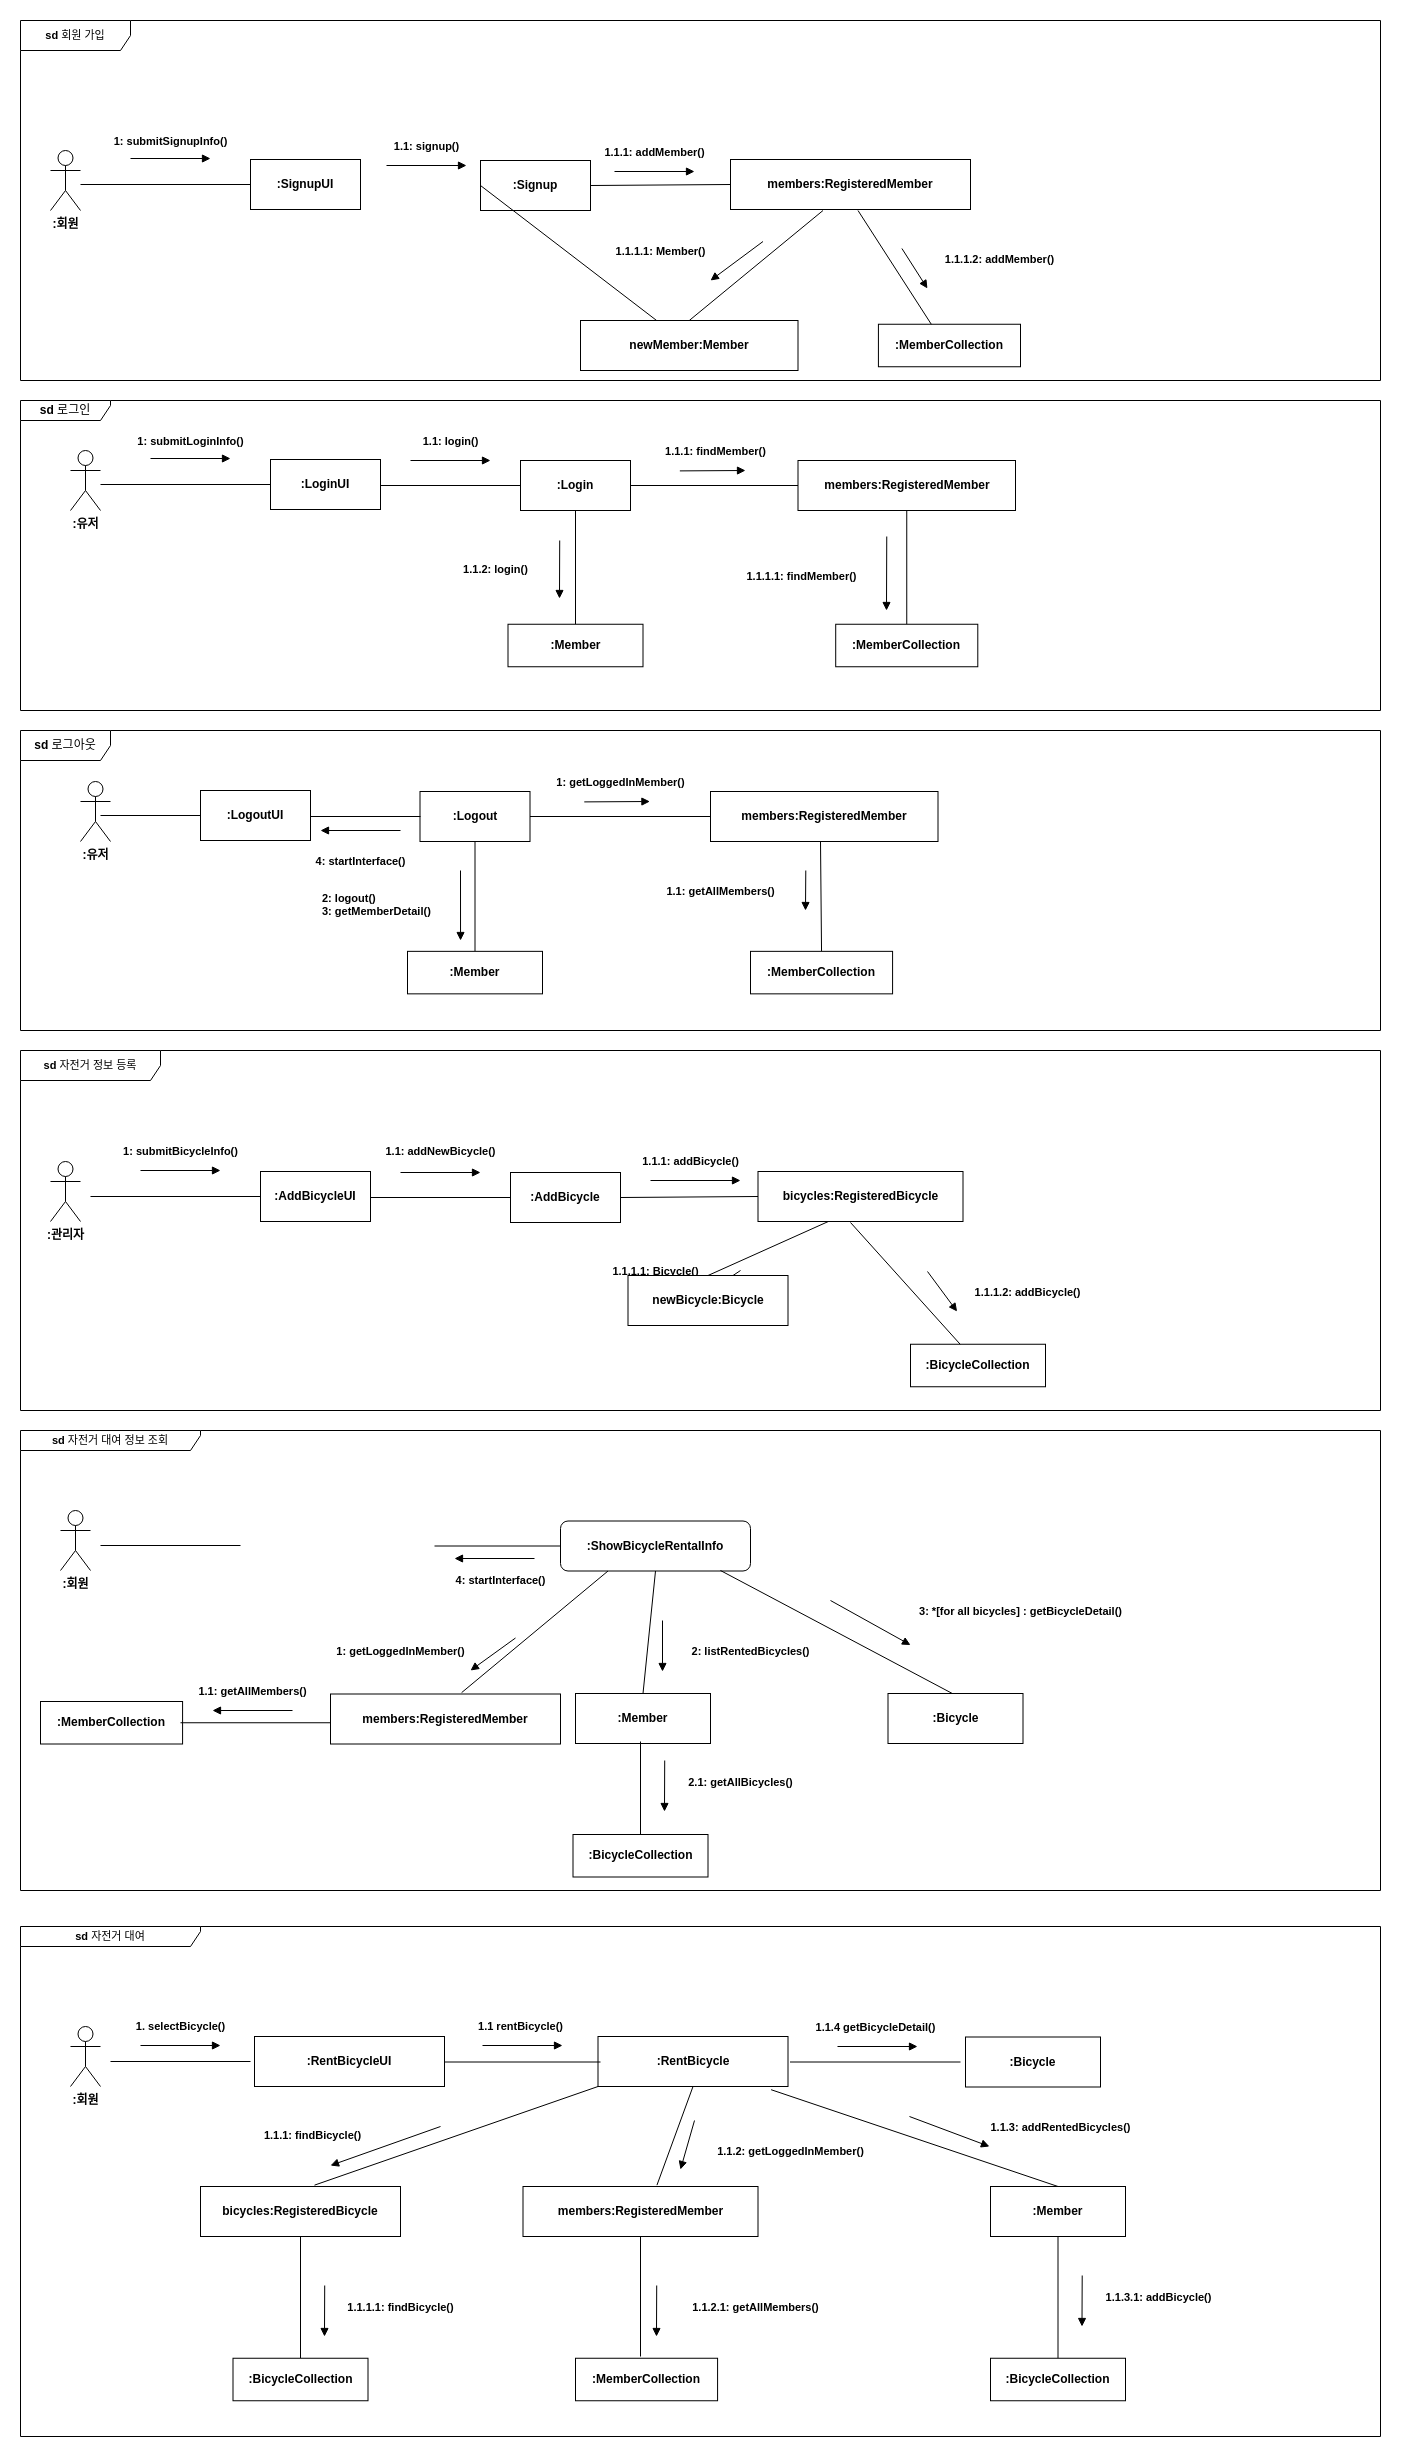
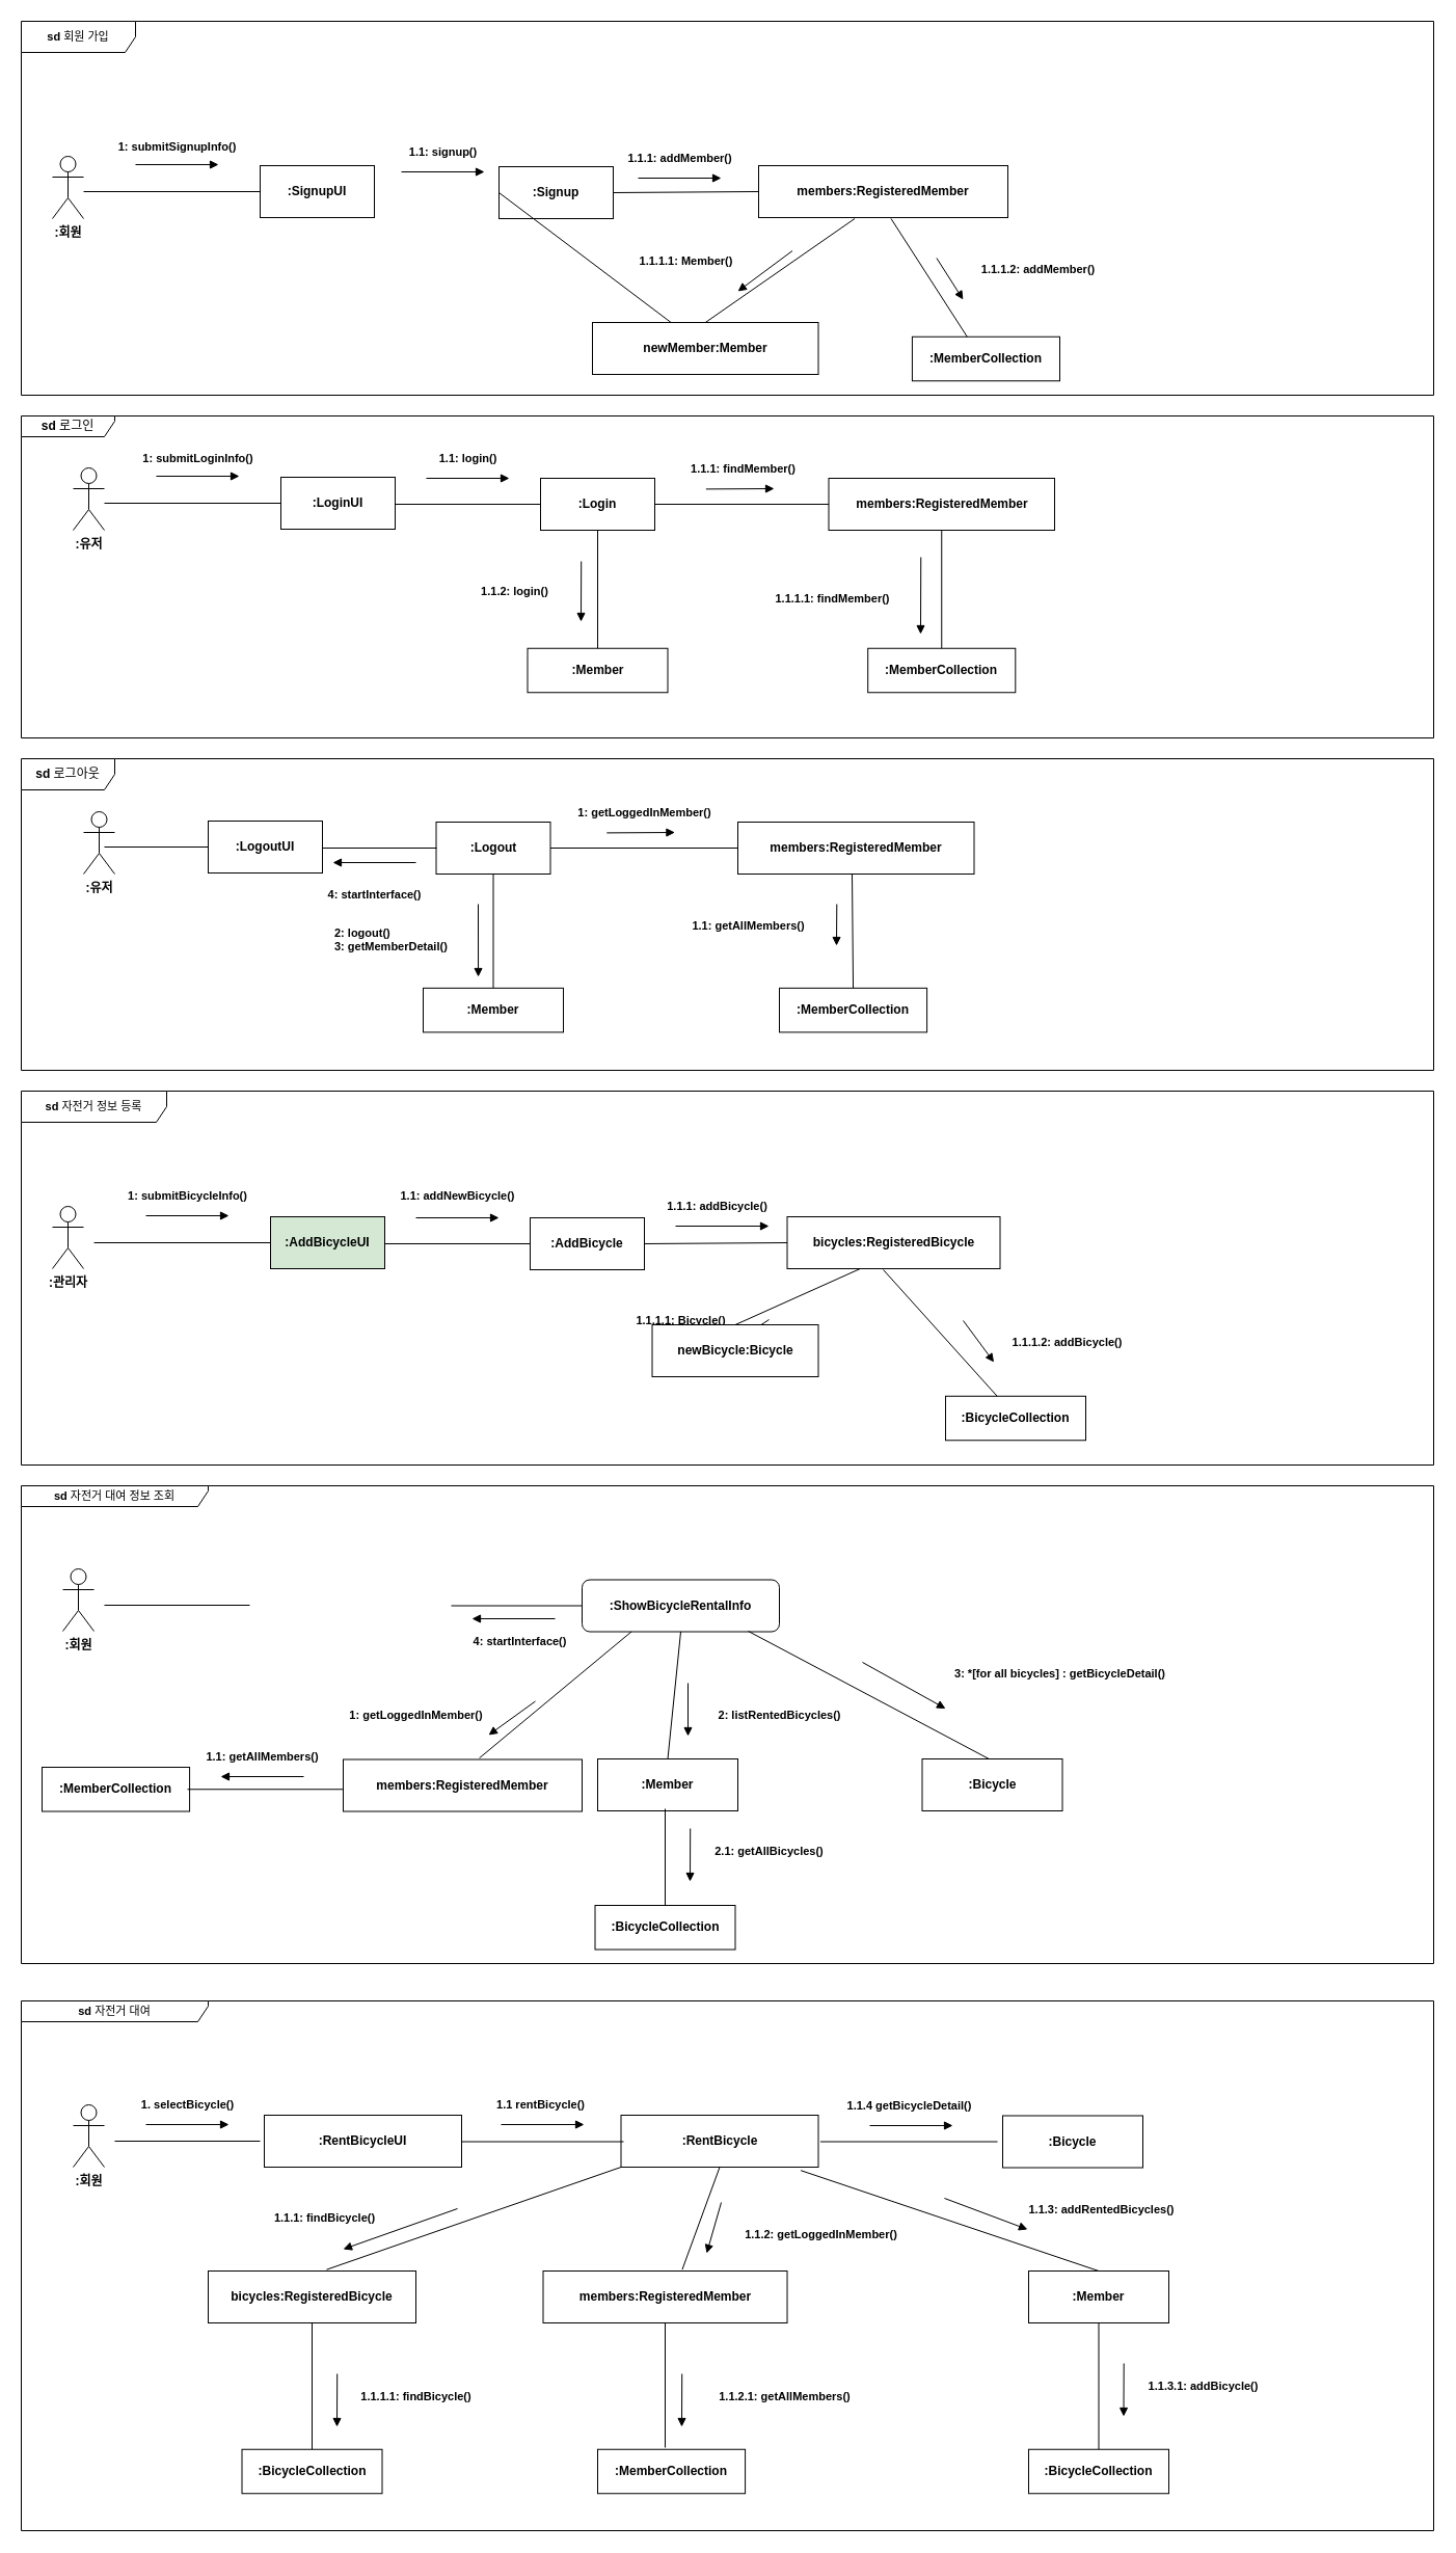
- <mxCell id="83" value="&lt;b&gt;newMember:Member&lt;/b&gt;" style="html=1;whiteSpace=wrap;" parent="1" vertex="1"><mxGeometry x="580" y="320" width="217.5" height="50" as="geometry" /></mxCell>
+ <mxCell id="83" value="&lt;b&gt;newMember:Member&lt;/b&gt;" style="html=1;whiteSpace=wrap;" parent="1" vertex="1"><mxGeometry x="570" y="310" width="217.5" height="50" as="geometry" /></mxCell>
- <mxCell id="26" value="&lt;b&gt;:AddBicycleUI&lt;/b&gt;" style="html=1;whiteSpace=wrap;" parent="1" vertex="1"><mxGeometry x="260" y="1171" width="110" height="50" as="geometry" /></mxCell>
+ <mxCell id="26" value="&lt;b&gt;:AddBicycleUI&lt;/b&gt;" style="html=1;whiteSpace=wrap;fillColor=#d5e8d4;" parent="1" vertex="1"><mxGeometry x="260" y="1171" width="110" height="50" as="geometry" /></mxCell>
